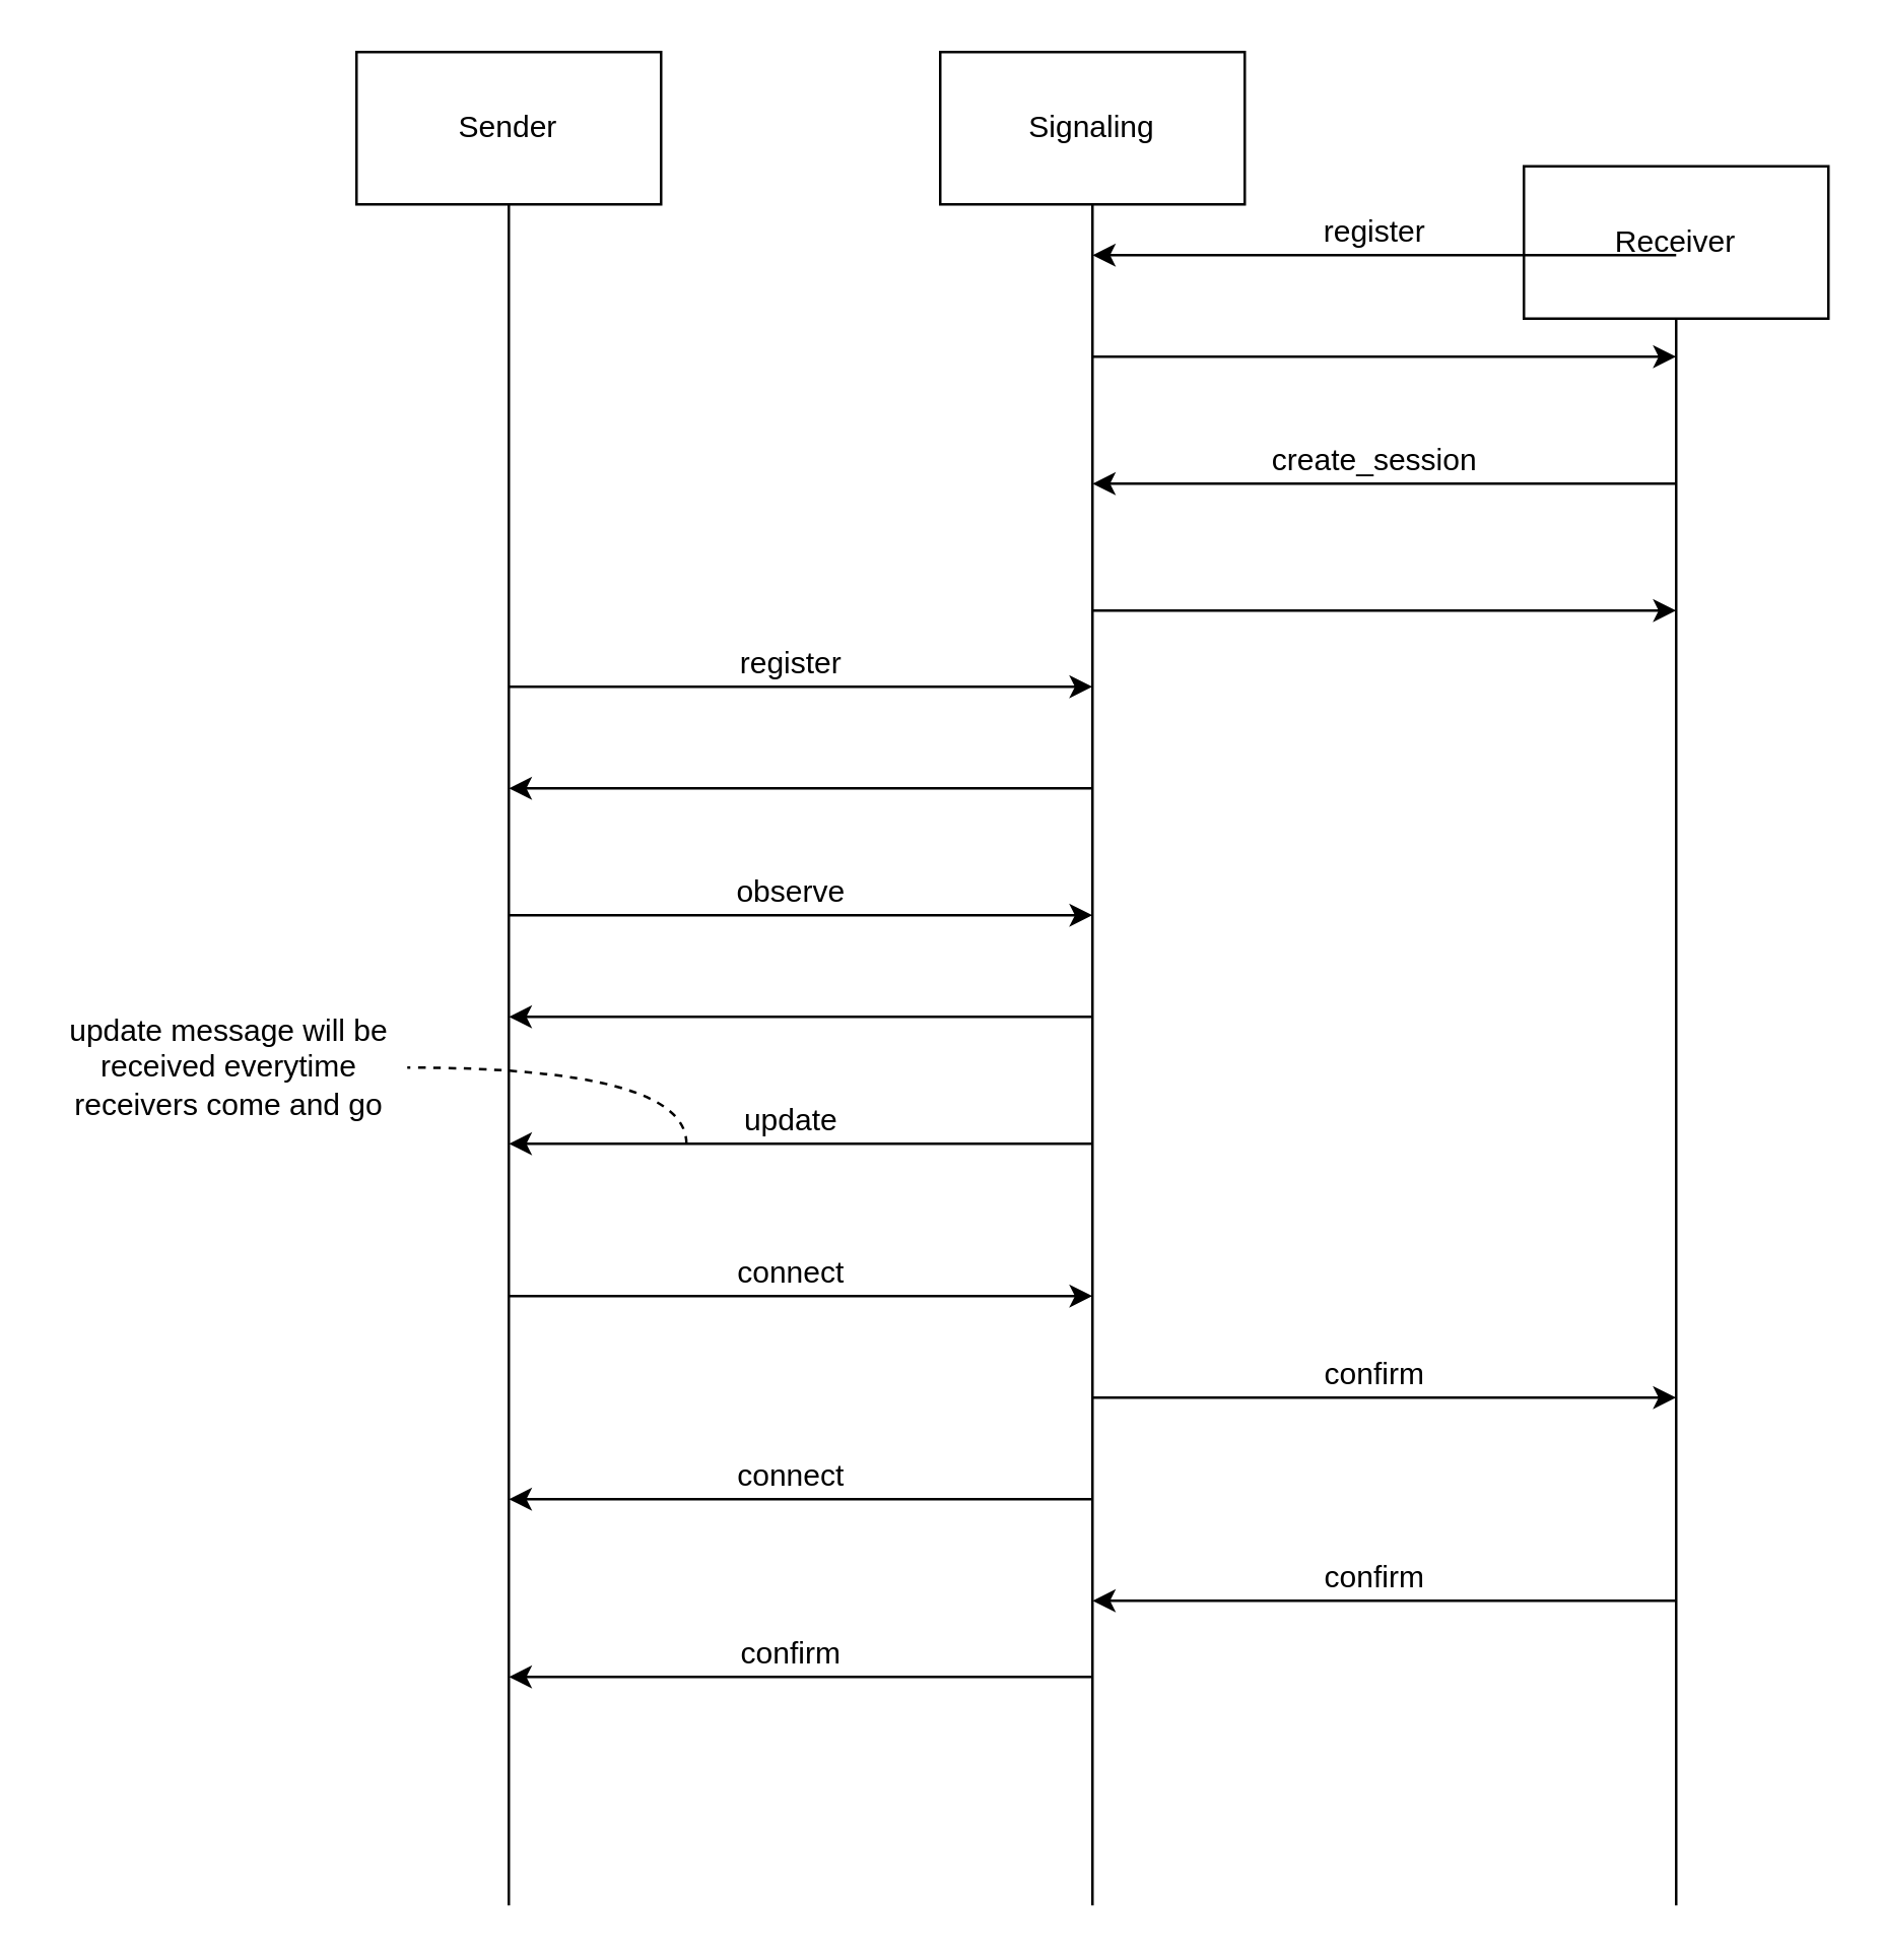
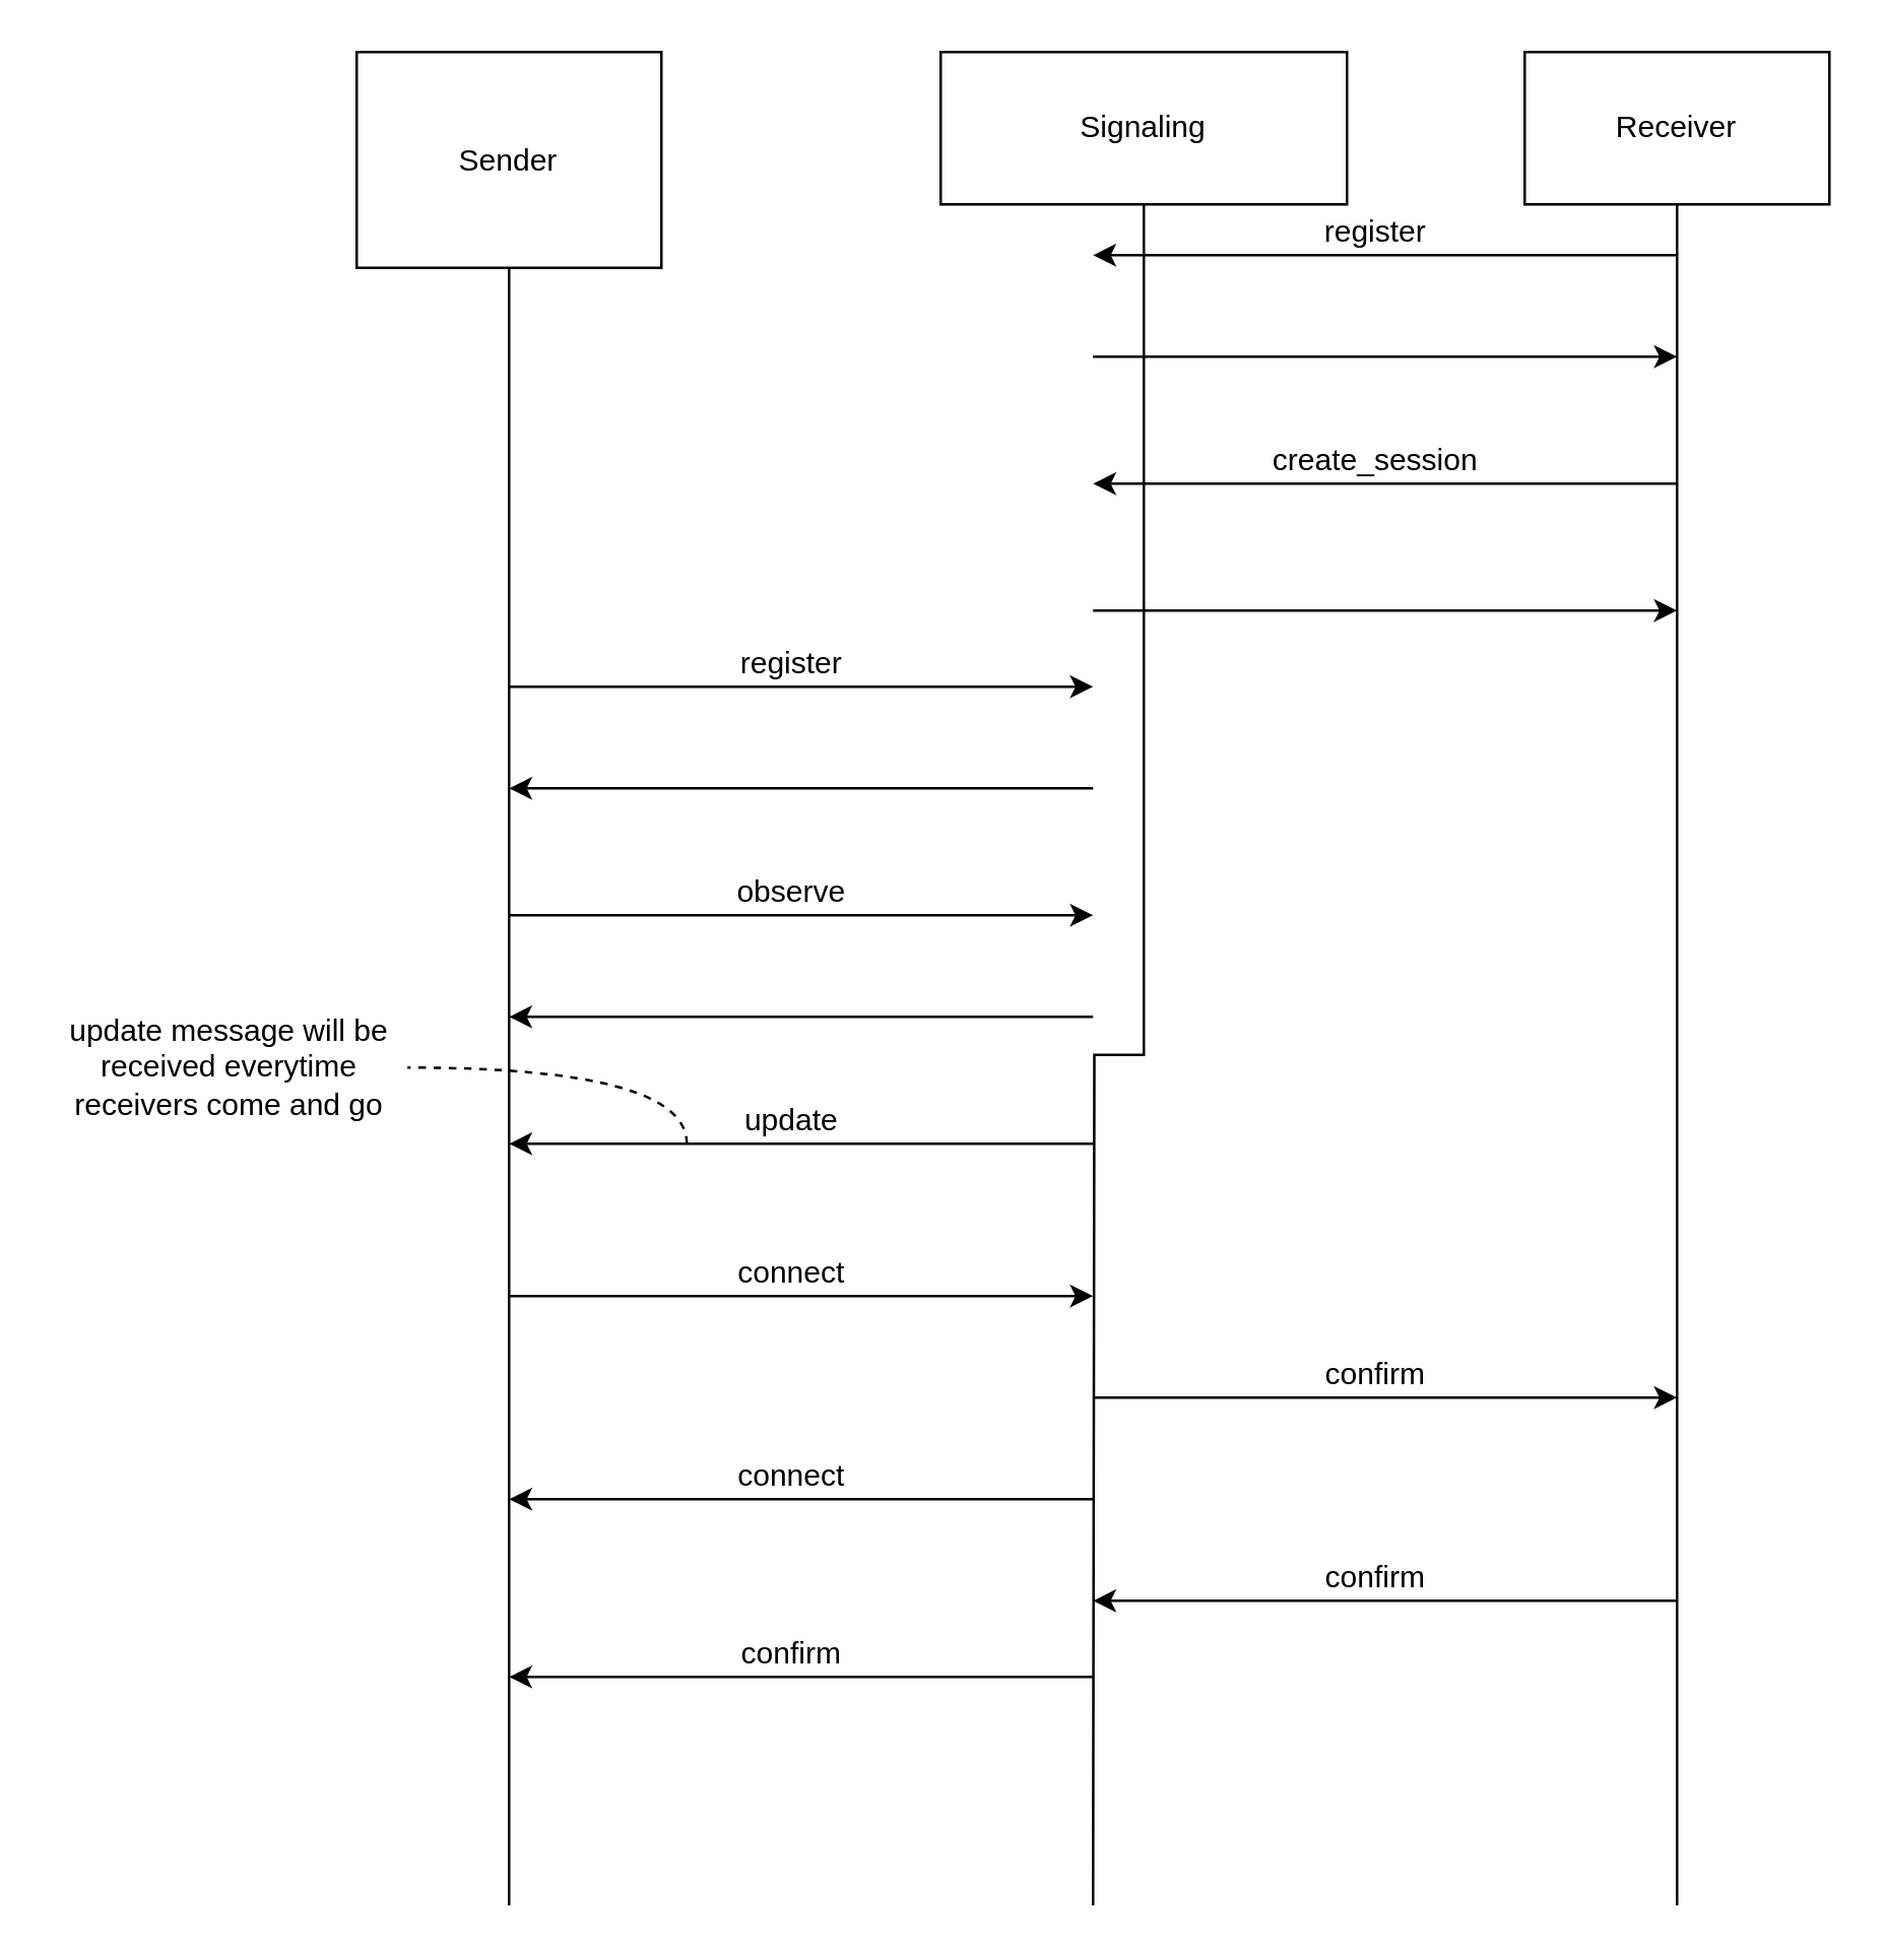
- <mxCell id="3" value="Sender" style="rounded=0;whiteSpace=wrap;html=1;" vertex="1" parent="1"><mxGeometry x="140" y="20" width="120" height="60" as="geometry" /></mxCell>
+ <mxCell id="3" value="Sender" style="rounded=0;whiteSpace=wrap;html=1;" vertex="1" parent="1"><mxGeometry x="140" y="20" width="120" height="85" as="geometry" /></mxCell>
- <mxCell id="5" value="Signaling" style="rounded=0;whiteSpace=wrap;html=1;" vertex="1" parent="1"><mxGeometry x="370" y="20" width="120" height="60" as="geometry" /></mxCell>
+ <mxCell id="5" value="Signaling" style="rounded=0;whiteSpace=wrap;html=1;" vertex="1" parent="1"><mxGeometry x="370" y="20" width="160" height="60" as="geometry" /></mxCell>
- <mxCell id="7" value="Receiver" style="rounded=0;whiteSpace=wrap;html=1;" vertex="1" parent="1"><mxGeometry x="600" y="65" width="120" height="60" as="geometry" /></mxCell>
+ <mxCell id="7" value="Receiver" style="rounded=0;whiteSpace=wrap;html=1;" vertex="1" parent="1"><mxGeometry x="600" y="20" width="120" height="60" as="geometry" /></mxCell>
